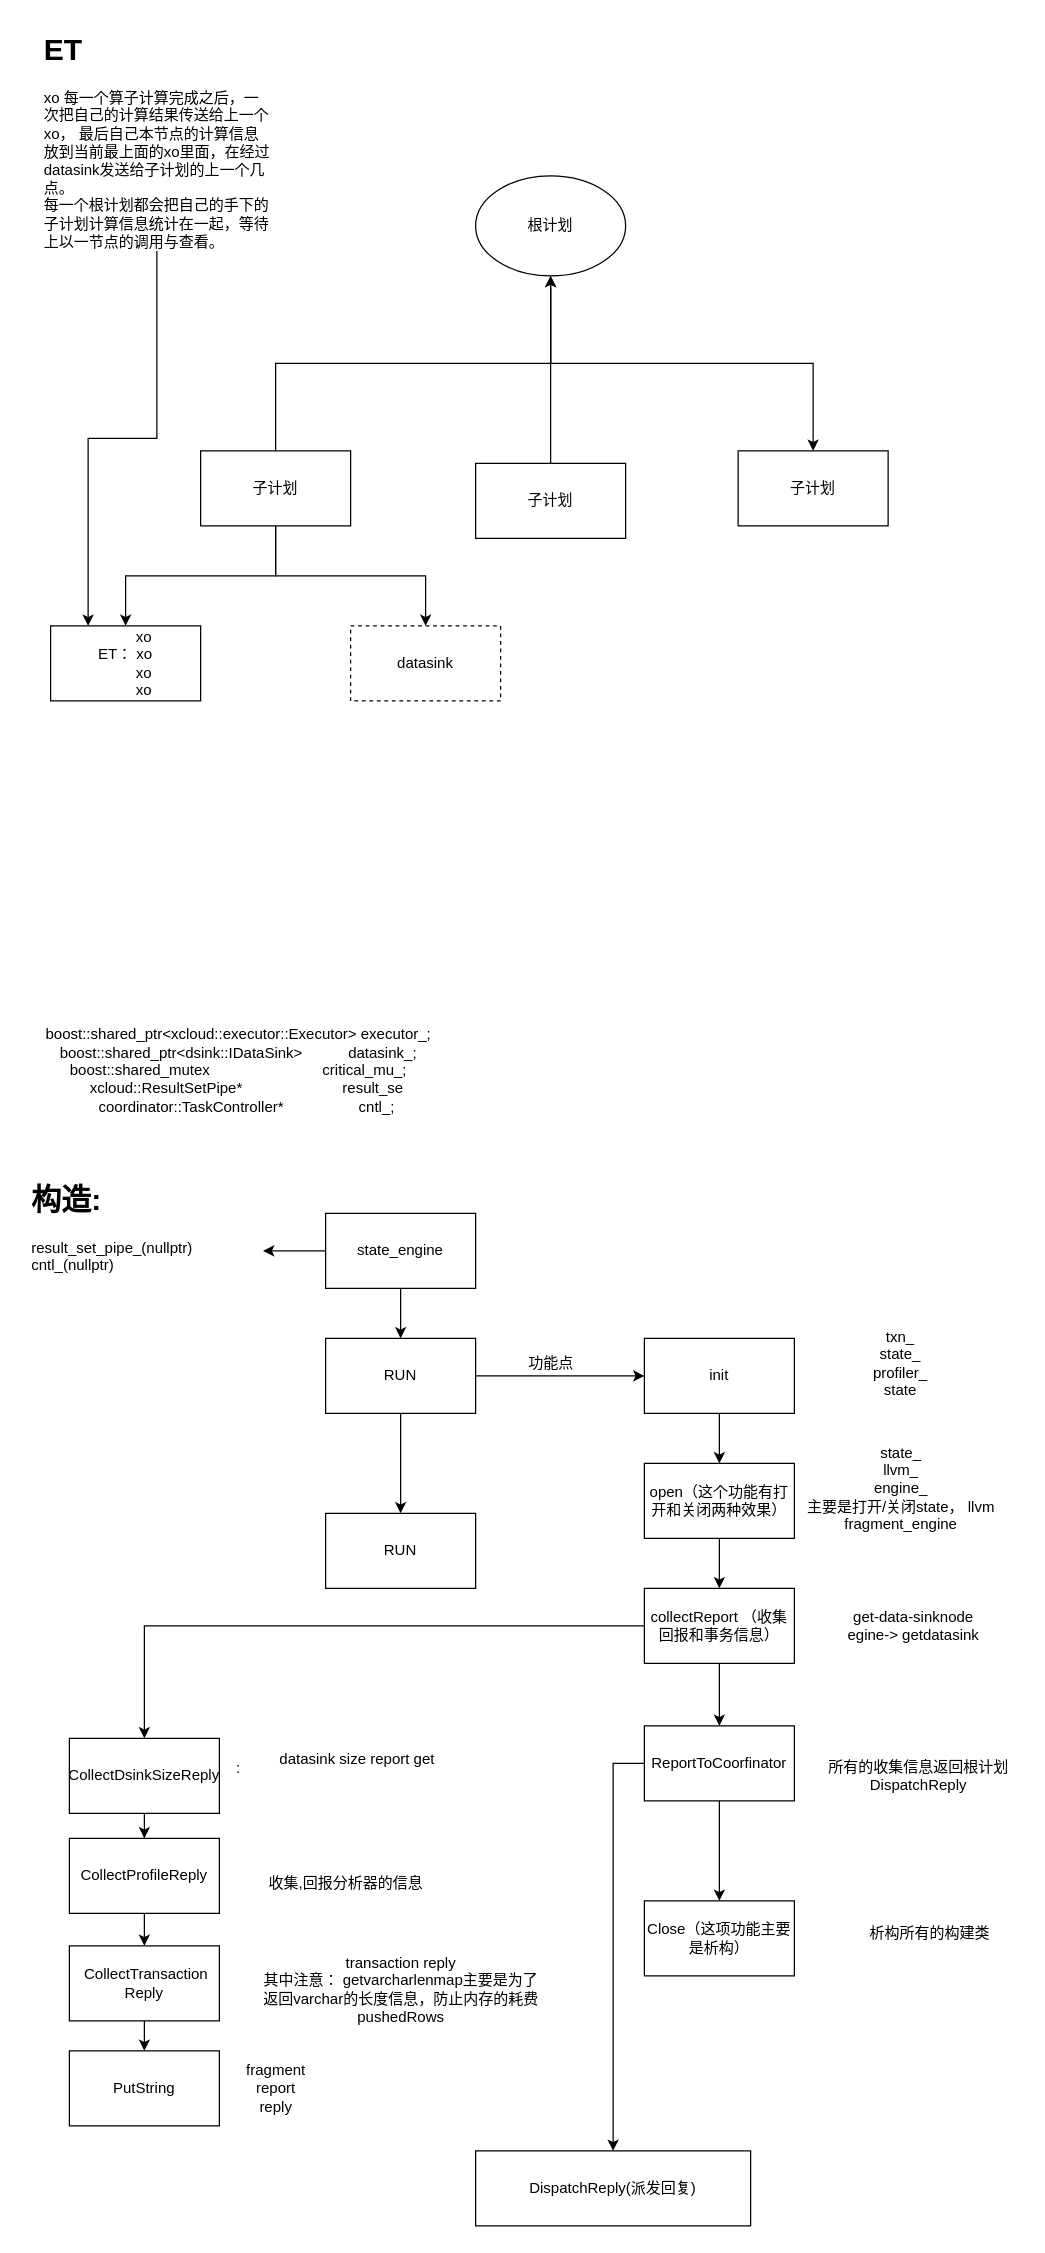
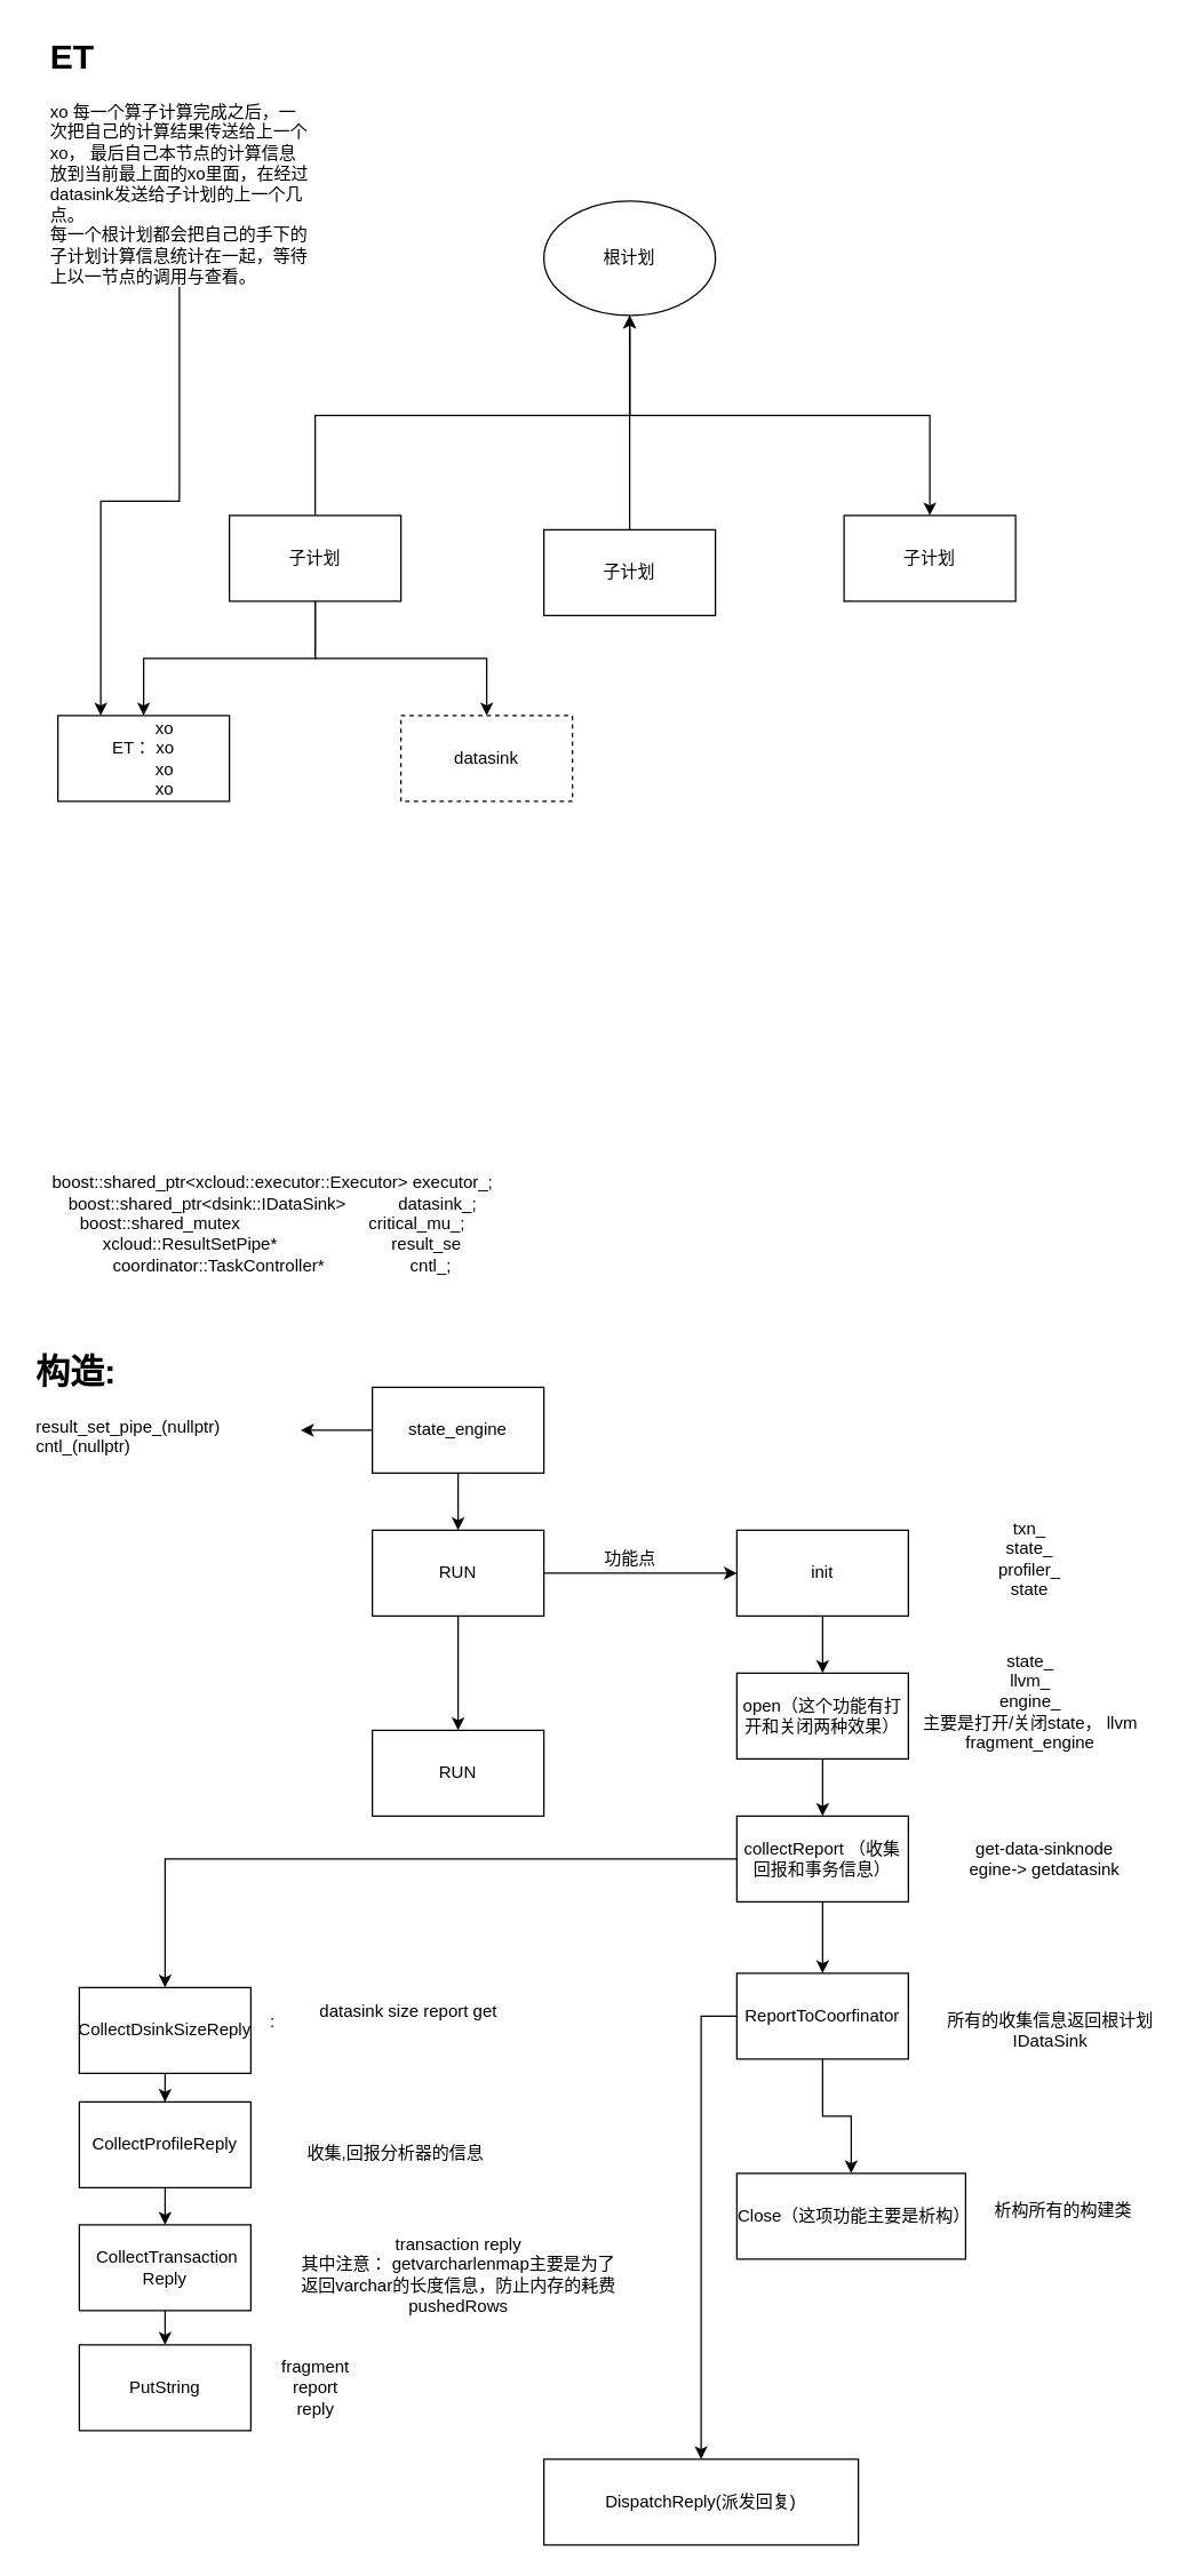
- <mxCell id="48" value="所有的收集信息返回根计划&lt;br&gt;DispatchReply" style="text;html=1;align=center;verticalAlign=middle;resizable=0;points=[];autosize=1;" parent="1" vertex="1"><mxGeometry x="654" y="1405" width="160" height="30" as="geometry" /></mxCell>
+ <mxCell id="48" value="所有的收集信息返回根计划&lt;br&gt;IDataSink" style="text;html=1;align=center;verticalAlign=middle;resizable=0;points=[];autosize=1;" parent="1" vertex="1"><mxGeometry x="654" y="1405" width="160" height="30" as="geometry" /></mxCell>
- <mxCell id="27" value="Close（这项功能主要是析构）" style="rounded=0;whiteSpace=wrap;html=1;" parent="1" vertex="1"><mxGeometry x="515" y="1520" width="120" height="60" as="geometry" /></mxCell>
+ <mxCell id="27" value="Close（这项功能主要是析构）" style="rounded=0;whiteSpace=wrap;html=1;" parent="1" vertex="1"><mxGeometry x="515" y="1520" width="160" height="60" as="geometry" /></mxCell>
